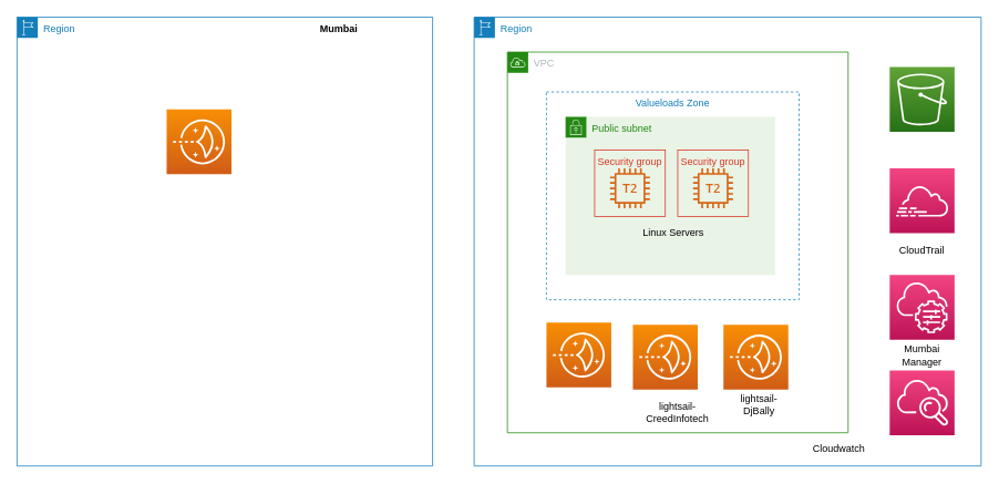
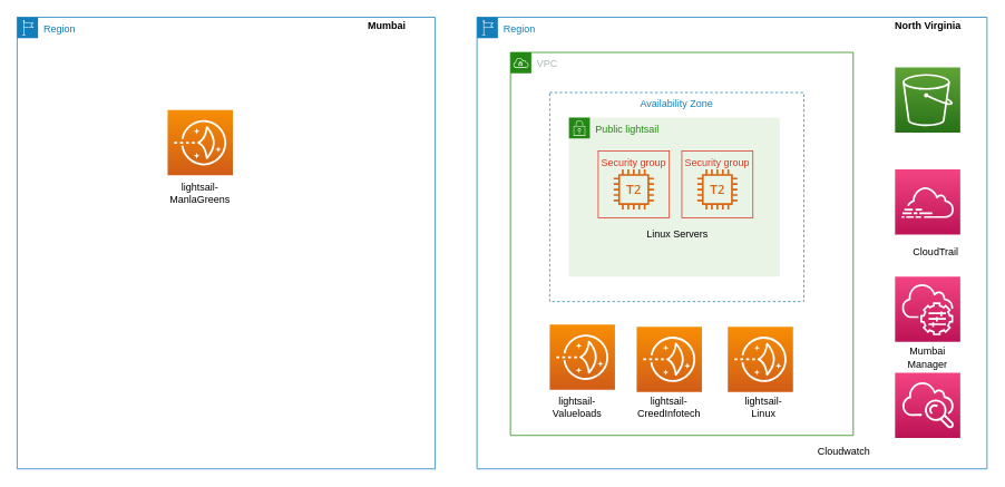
+ <mxCell id="18" value="&lt;b&gt;North Virginia&lt;/b&gt;" style="text;html=1;strokeColor=none;fillColor=none;align=center;verticalAlign=middle;whiteSpace=wrap;rounded=0;" vertex="1" parent="1"><mxGeometry x="1056.5" y="20" width="105" height="20" as="geometry" /></mxCell>
- <mxCell id="28" value="&lt;b&gt;Mumbai&lt;/b&gt;" style="text;html=1;strokeColor=none;fillColor=none;align=center;verticalAlign=middle;whiteSpace=wrap;rounded=0;" vertex="1" parent="1"><mxGeometry x="355" y="25" width="105" height="20" as="geometry" /></mxCell>
+ <mxCell id="28" value="&lt;b&gt;Mumbai&lt;/b&gt;" style="text;html=1;strokeColor=none;fillColor=none;align=center;verticalAlign=middle;whiteSpace=wrap;rounded=0;" vertex="1" parent="1"><mxGeometry x="410" y="20" width="105" height="20" as="geometry" /></mxCell>
- <mxCell id="8" value="Valueloads Zone" style="fillColor=none;strokeColor=#147EBA;dashed=1;verticalAlign=top;fontStyle=0;fontColor=#147EBA;" vertex="1" parent="1"><mxGeometry x="657" y="110" width="304" height="250" as="geometry" /></mxCell>
+ <mxCell id="8" value="Availability Zone" style="fillColor=none;strokeColor=#147EBA;dashed=1;verticalAlign=top;fontStyle=0;fontColor=#147EBA;" vertex="1" parent="1"><mxGeometry x="657" y="110" width="304" height="250" as="geometry" /></mxCell>
- <mxCell id="2" value="Public subnet" style="points=[[0,0],[0.25,0],[0.5,0],[0.75,0],[1,0],[1,0.25],[1,0.5],[1,0.75],[1,1],[0.75,1],[0.5,1],[0.25,1],[0,1],[0,0.75],[0,0.5],[0,0.25]];outlineConnect=0;gradientColor=none;html=1;whiteSpace=wrap;fontSize=12;fontStyle=0;shape=mxgraph.aws4.group;grIcon=mxgraph.aws4.group_security_group;grStroke=0;strokeColor=#248814;fillColor=#E9F3E6;verticalAlign=top;align=left;spacingLeft=30;fontColor=#248814;dashed=0;" vertex="1" parent="1"><mxGeometry x="680" y="140" width="252" height="190" as="geometry" /></mxCell>
+ <mxCell id="2" value="Public lightsail" style="points=[[0,0],[0.25,0],[0.5,0],[0.75,0],[1,0],[1,0.25],[1,0.5],[1,0.75],[1,1],[0.75,1],[0.5,1],[0.25,1],[0,1],[0,0.75],[0,0.5],[0,0.25]];outlineConnect=0;gradientColor=none;html=1;whiteSpace=wrap;fontSize=12;fontStyle=0;shape=mxgraph.aws4.group;grIcon=mxgraph.aws4.group_security_group;grStroke=0;strokeColor=#248814;fillColor=#E9F3E6;verticalAlign=top;align=left;spacingLeft=30;fontColor=#248814;dashed=0;" vertex="1" parent="1"><mxGeometry x="680" y="140" width="252" height="190" as="geometry" /></mxCell>
+ <mxCell id="27" value="lightsail-ManlaGreens" style="text;html=1;strokeColor=none;fillColor=none;align=center;verticalAlign=middle;whiteSpace=wrap;rounded=0;" vertex="1" parent="1"><mxGeometry x="194" y="211" width="90" height="39" as="geometry" /></mxCell>
- <mxCell id="15" value="CloudTrail" style="text;html=1;strokeColor=none;fillColor=none;align=center;verticalAlign=middle;whiteSpace=wrap;rounded=0;" vertex="1" parent="1"><mxGeometry x="1079" y="291" width="60" height="20" as="geometry" /></mxCell>
+ <mxCell id="15" value="CloudTrail" style="text;html=1;strokeColor=none;fillColor=none;align=center;verticalAlign=middle;whiteSpace=wrap;rounded=0;" vertex="1" parent="1"><mxGeometry x="1089" y="291" width="60" height="20" as="geometry" /></mxCell>
+ <mxCell id="22" value="lightsail-Valueloads" style="text;html=1;strokeColor=none;fillColor=none;align=center;verticalAlign=middle;whiteSpace=wrap;rounded=0;" vertex="1" parent="1"><mxGeometry x="645" y="468" width="90" height="36" as="geometry" /></mxCell>
- <mxCell id="24" value="lightsail-DjBally" style="text;html=1;strokeColor=none;fillColor=none;align=center;verticalAlign=middle;whiteSpace=wrap;rounded=0;" vertex="1" parent="1"><mxGeometry x="881.5" y="468" width="62" height="36" as="geometry" /></mxCell>
+ <mxCell id="24" value="lightsail-Linux" style="text;html=1;strokeColor=none;fillColor=none;align=center;verticalAlign=middle;whiteSpace=wrap;rounded=0;" vertex="1" parent="1"><mxGeometry x="881.5" y="468" width="62" height="36" as="geometry" /></mxCell>
- <mxCell id="23" value="lightsail-CreedInfotech" style="text;html=1;strokeColor=none;fillColor=none;align=center;verticalAlign=middle;whiteSpace=wrap;rounded=0;" vertex="1" parent="1"><mxGeometry x="770" y="478" width="90" height="36" as="geometry" /></mxCell>
+ <mxCell id="23" value="lightsail-CreedInfotech" style="text;html=1;strokeColor=none;fillColor=none;align=center;verticalAlign=middle;whiteSpace=wrap;rounded=0;" vertex="1" parent="1"><mxGeometry x="755" y="468" width="90" height="36" as="geometry" /></mxCell>
